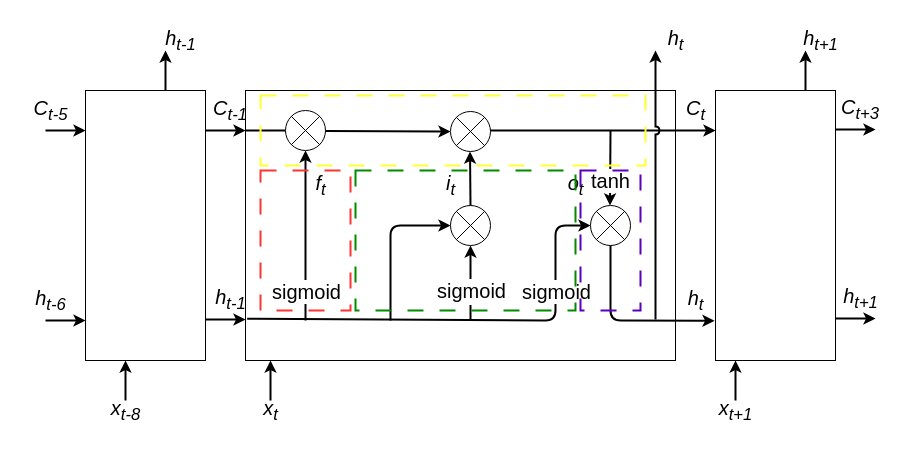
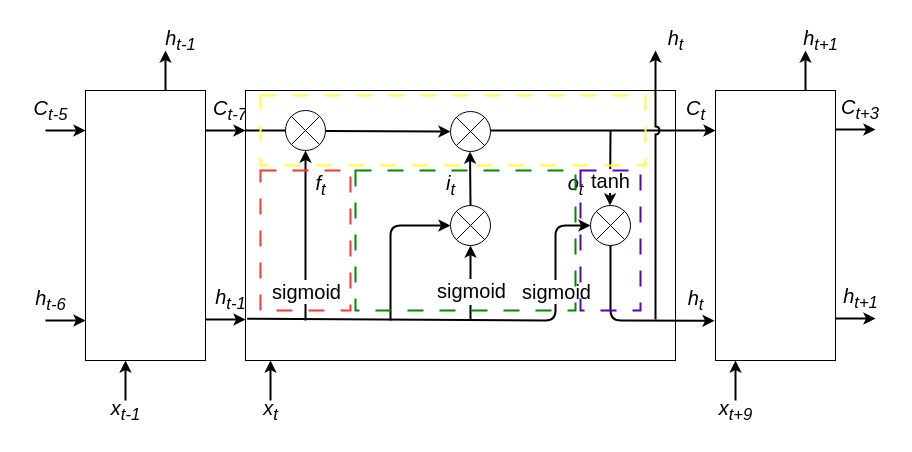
- <mxCell id="14" value="&lt;span style=&quot;font-size: 20px;&quot;&gt;&lt;i&gt;C&lt;sub&gt;t-1&lt;/sub&gt;&lt;/i&gt;&lt;/span&gt;" style="rounded=0;whiteSpace=wrap;html=1;fontFamily=Helvetica;fontSize=12;fontColor=default;align=center;strokeColor=none;fillColor=none;gradientColor=none;" vertex="1" parent="1"><mxGeometry x="205" y="90" width="50" height="40" as="geometry" /></mxCell>
+ <mxCell id="14" value="&lt;span style=&quot;font-size: 20px;&quot;&gt;&lt;i&gt;C&lt;sub&gt;t-7&lt;/sub&gt;&lt;/i&gt;&lt;/span&gt;" style="rounded=0;whiteSpace=wrap;html=1;fontFamily=Helvetica;fontSize=12;fontColor=default;align=center;strokeColor=none;fillColor=none;gradientColor=none;" vertex="1" parent="1"><mxGeometry x="205" y="90" width="50" height="40" as="geometry" /></mxCell>
- <mxCell id="4" value="&lt;font style=&quot;font-size: 20px;&quot;&gt;&lt;i&gt;x&lt;sub&gt;t-8&lt;/sub&gt;&lt;/i&gt;&lt;/font&gt;" style="text;html=1;align=center;verticalAlign=middle;resizable=0;points=[];autosize=1;strokeColor=none;fillColor=none;" vertex="1" parent="1"><mxGeometry x="100" y="390" width="50" height="40" as="geometry" /></mxCell>
+ <mxCell id="4" value="&lt;font style=&quot;font-size: 20px;&quot;&gt;&lt;i&gt;x&lt;sub&gt;t-1&lt;/sub&gt;&lt;/i&gt;&lt;/font&gt;" style="text;html=1;align=center;verticalAlign=middle;resizable=0;points=[];autosize=1;strokeColor=none;fillColor=none;" vertex="1" parent="1"><mxGeometry x="100" y="390" width="50" height="40" as="geometry" /></mxCell>
- <mxCell id="46" value="&lt;font style=&quot;font-size: 20px;&quot;&gt;&lt;i&gt;x&lt;sub&gt;t+1&lt;/sub&gt;&lt;/i&gt;&lt;/font&gt;" style="text;html=1;align=center;verticalAlign=middle;resizable=0;points=[];autosize=1;strokeColor=none;fillColor=none;" vertex="1" parent="1"><mxGeometry x="705" y="390" width="60" height="40" as="geometry" /></mxCell>
+ <mxCell id="46" value="&lt;font style=&quot;font-size: 20px;&quot;&gt;&lt;i&gt;x&lt;sub&gt;t+9&lt;/sub&gt;&lt;/i&gt;&lt;/font&gt;" style="text;html=1;align=center;verticalAlign=middle;resizable=0;points=[];autosize=1;strokeColor=none;fillColor=none;" vertex="1" parent="1"><mxGeometry x="705" y="390" width="60" height="40" as="geometry" /></mxCell>
